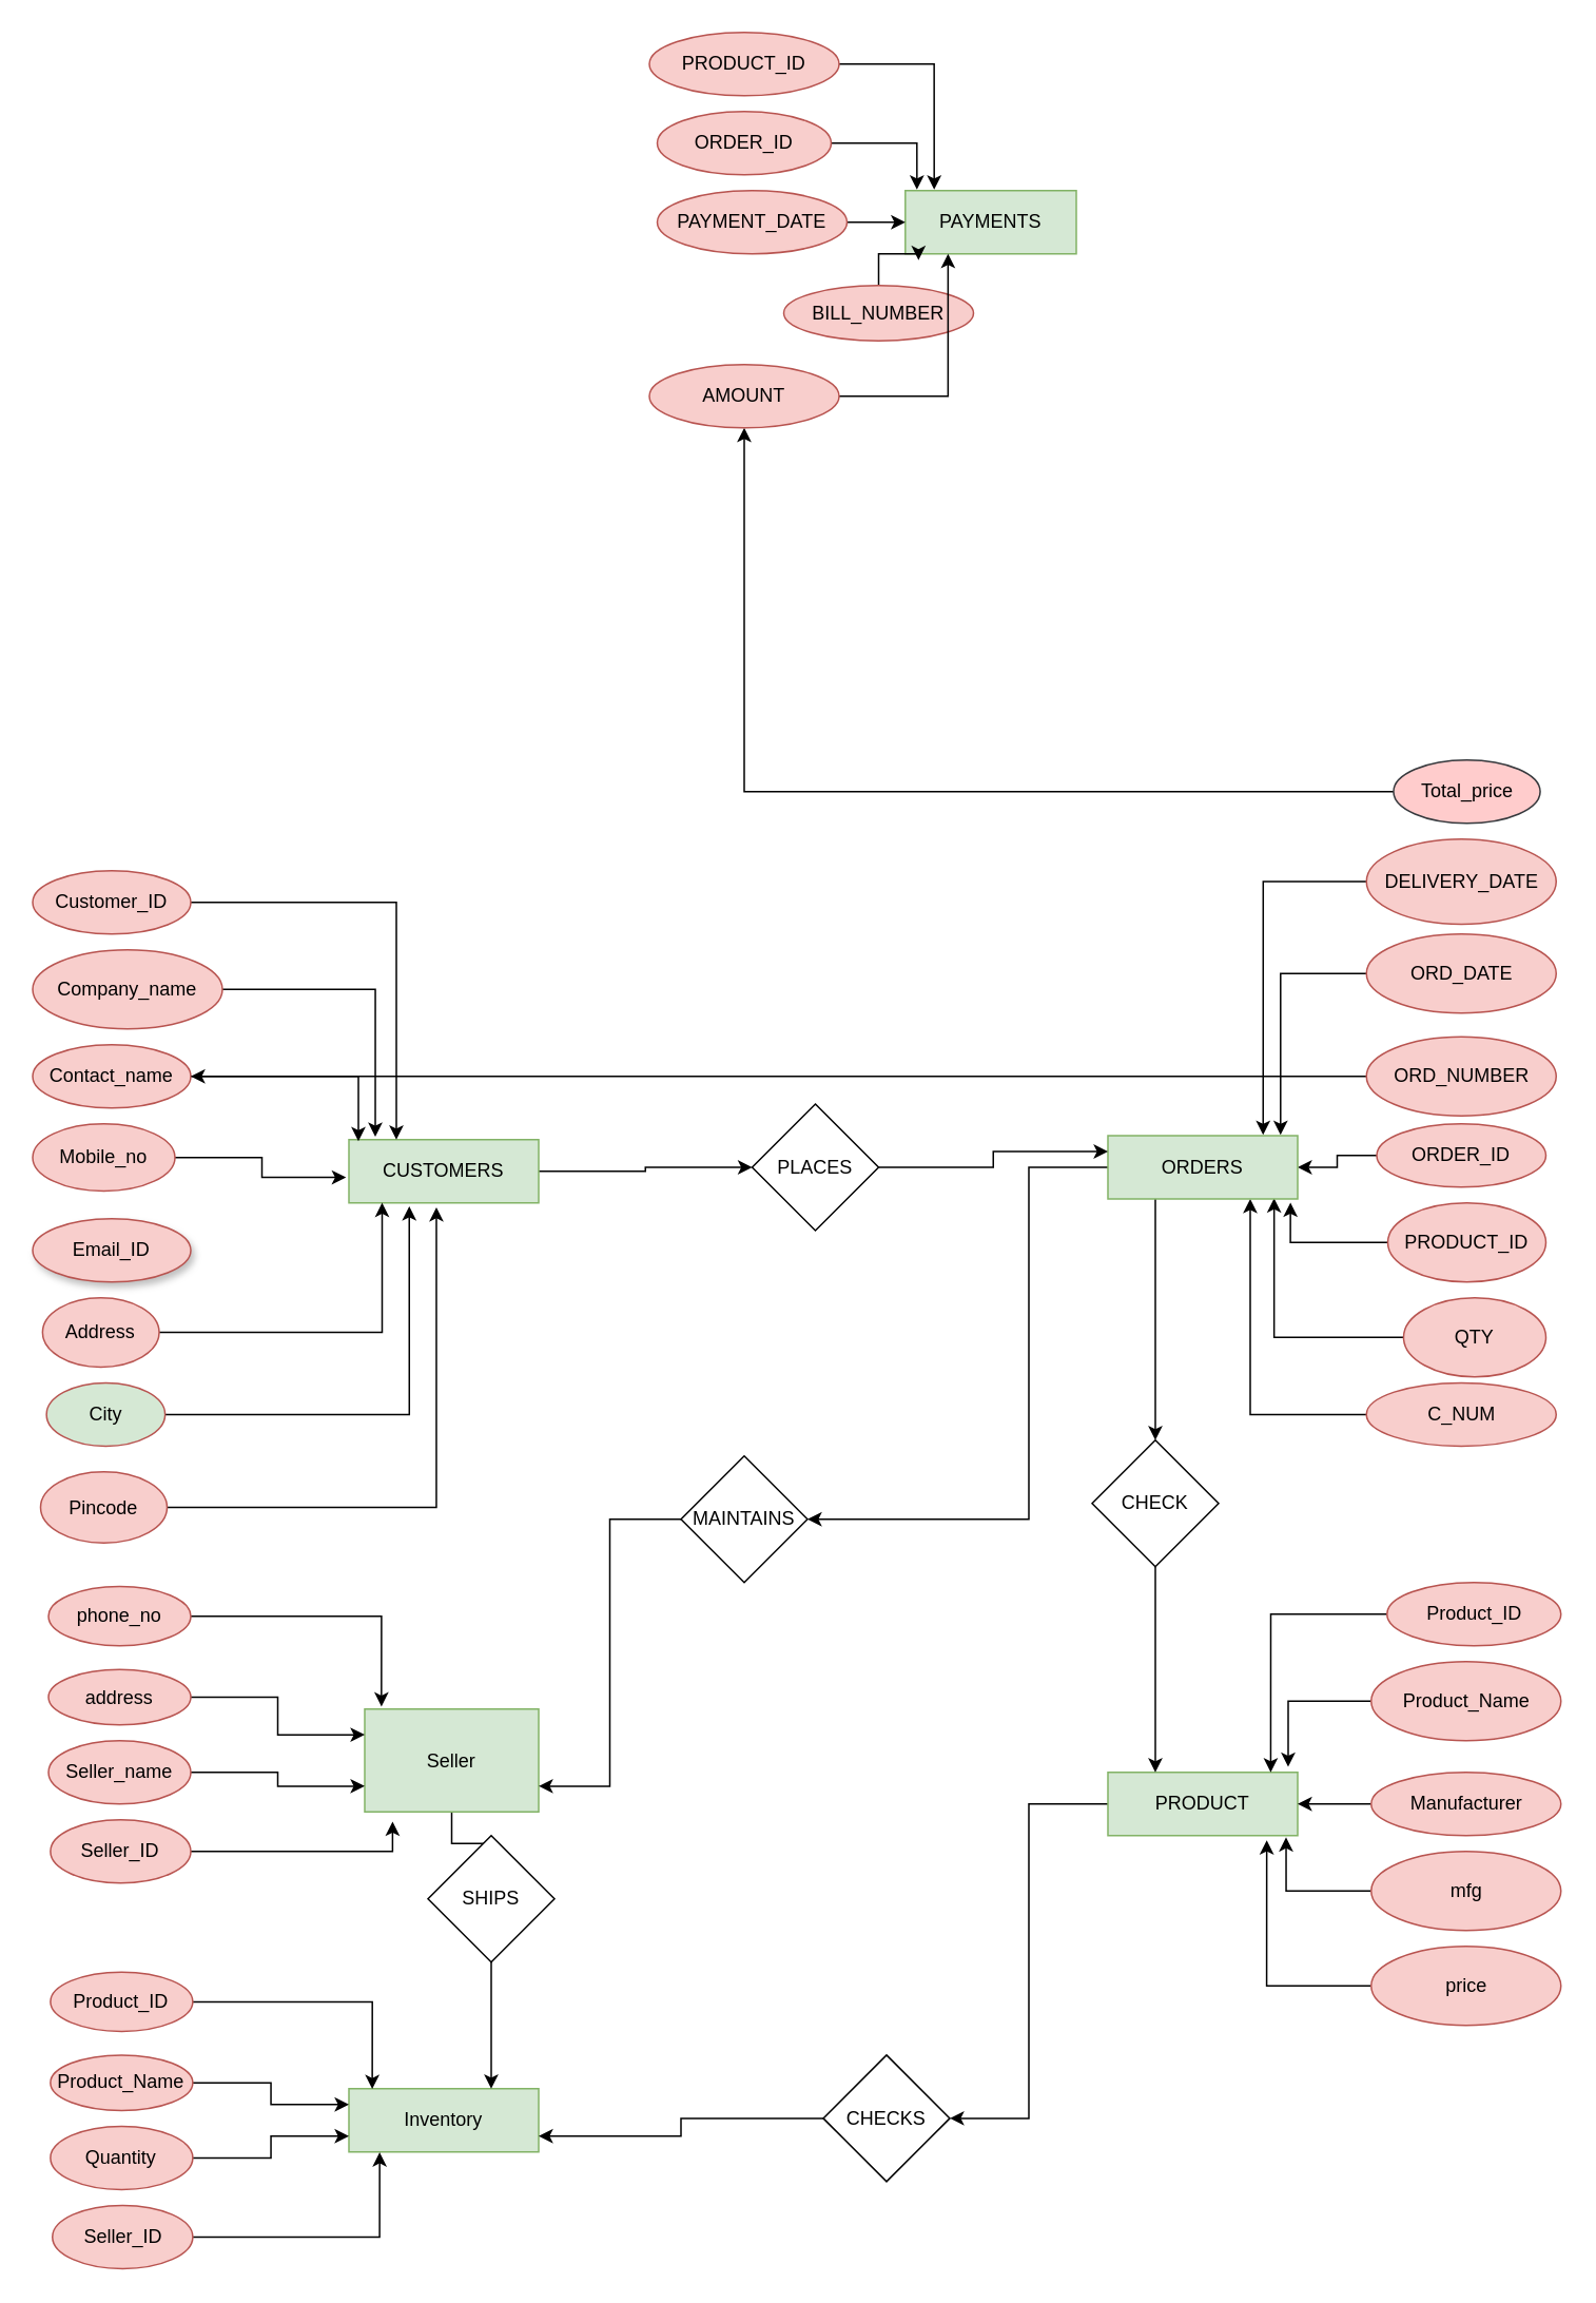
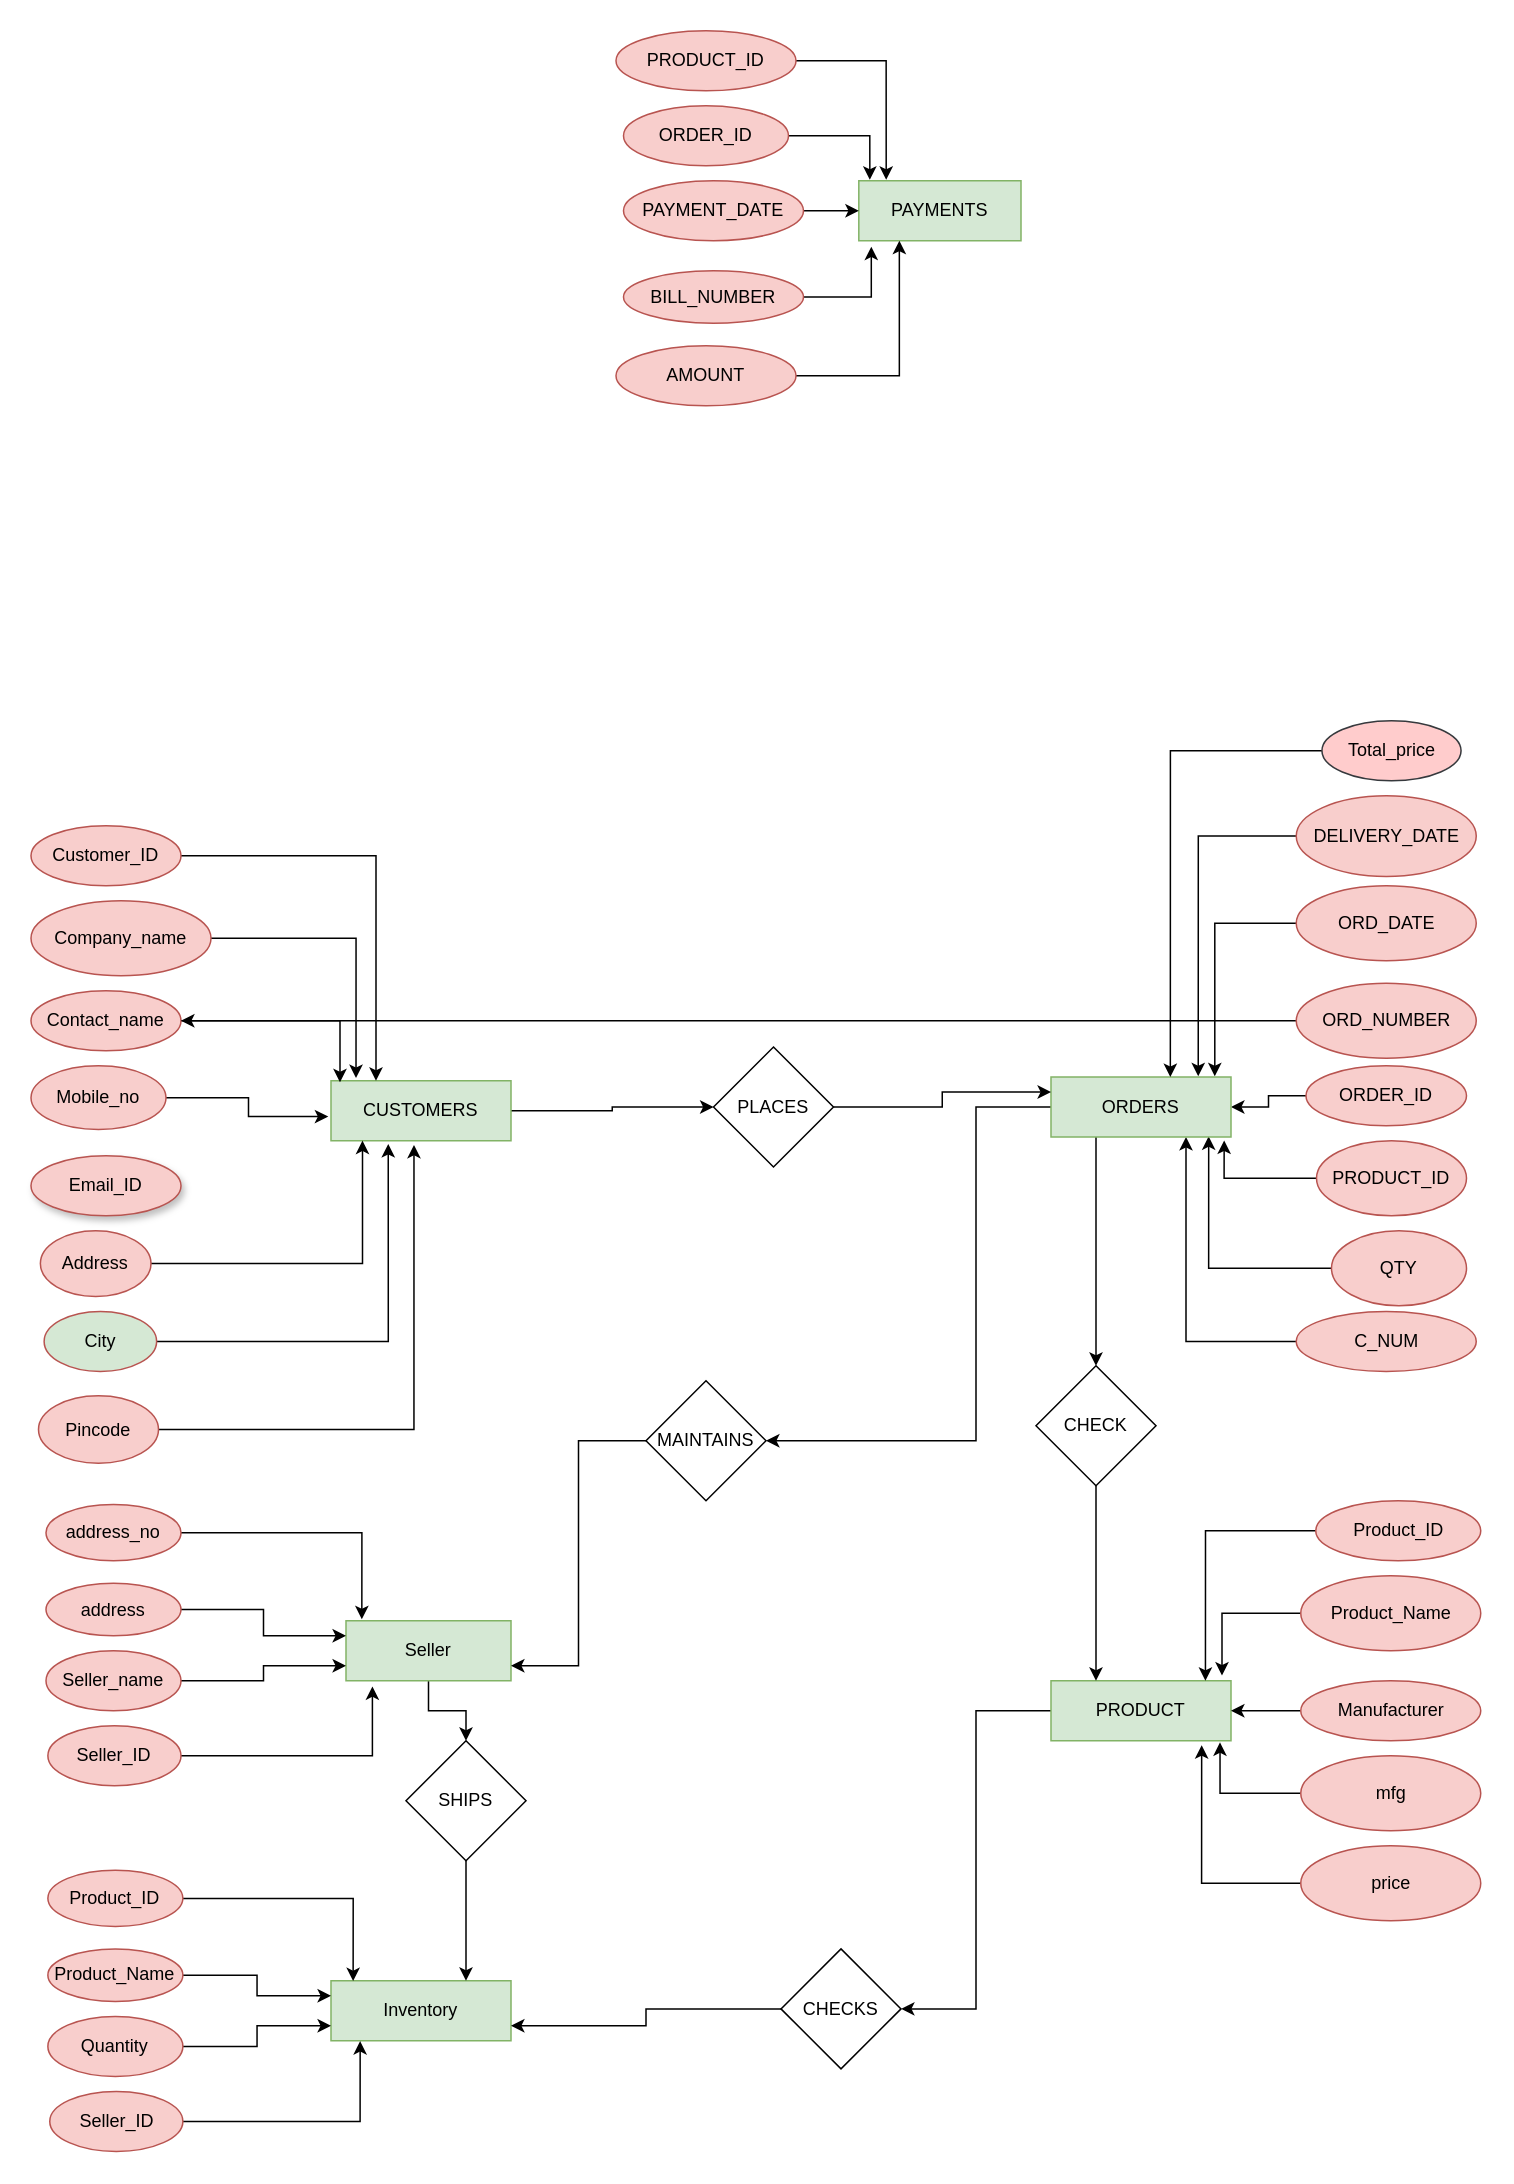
- <mxCell id="81" value="BILL_NUMBER" style="ellipse;whiteSpace=wrap;html=1;fillColor=#f8cecc;strokeColor=#b85450;" vertex="1" parent="1"><mxGeometry x="495" y="180" width="120" height="35" as="geometry" /></mxCell>
+ <mxCell id="81" value="BILL_NUMBER" style="ellipse;whiteSpace=wrap;html=1;fillColor=#f8cecc;strokeColor=#b85450;" vertex="1" parent="1"><mxGeometry x="415" y="180" width="120" height="35" as="geometry" /></mxCell>
- <mxCell id="77" style="edgeStyle=orthogonalEdgeStyle;rounded=0;orthogonalLoop=1;jettySize=auto;html=1;" edge="1" parent="1" source="78" target="89"><mxGeometry relative="1" as="geometry" /></mxCell>
+ <mxCell id="77" style="edgeStyle=orthogonalEdgeStyle;rounded=0;orthogonalLoop=1;jettySize=auto;html=1;entryX=0.663;entryY=0.001;entryDx=0;entryDy=0;entryPerimeter=0;" edge="1" parent="1" source="78" target="47"><mxGeometry relative="1" as="geometry" /></mxCell>
- <mxCell id="53" value="phone_no" style="ellipse;whiteSpace=wrap;html=1;fontSize=12;fillColor=#f8cecc;strokeColor=#b85450;" vertex="1" parent="1"><mxGeometry x="30" y="1002.5" width="90" height="37.5" as="geometry" /></mxCell>
+ <mxCell id="53" value="address_no" style="ellipse;whiteSpace=wrap;html=1;fontSize=12;fillColor=#f8cecc;strokeColor=#b85450;" vertex="1" parent="1"><mxGeometry x="30" y="1002.5" width="90" height="37.5" as="geometry" /></mxCell>
- <mxCell id="51" value="Seller" style="rounded=0;whiteSpace=wrap;html=1;fontSize=12;fillColor=#d5e8d4;strokeColor=#82b366;" vertex="1" parent="1"><mxGeometry x="230" y="1080" width="110" height="65" as="geometry" /></mxCell>
+ <mxCell id="51" value="Seller" style="rounded=0;whiteSpace=wrap;html=1;fontSize=12;fillColor=#d5e8d4;strokeColor=#82b366;" vertex="1" parent="1"><mxGeometry x="230" y="1080" width="110" height="40" as="geometry" /></mxCell>
